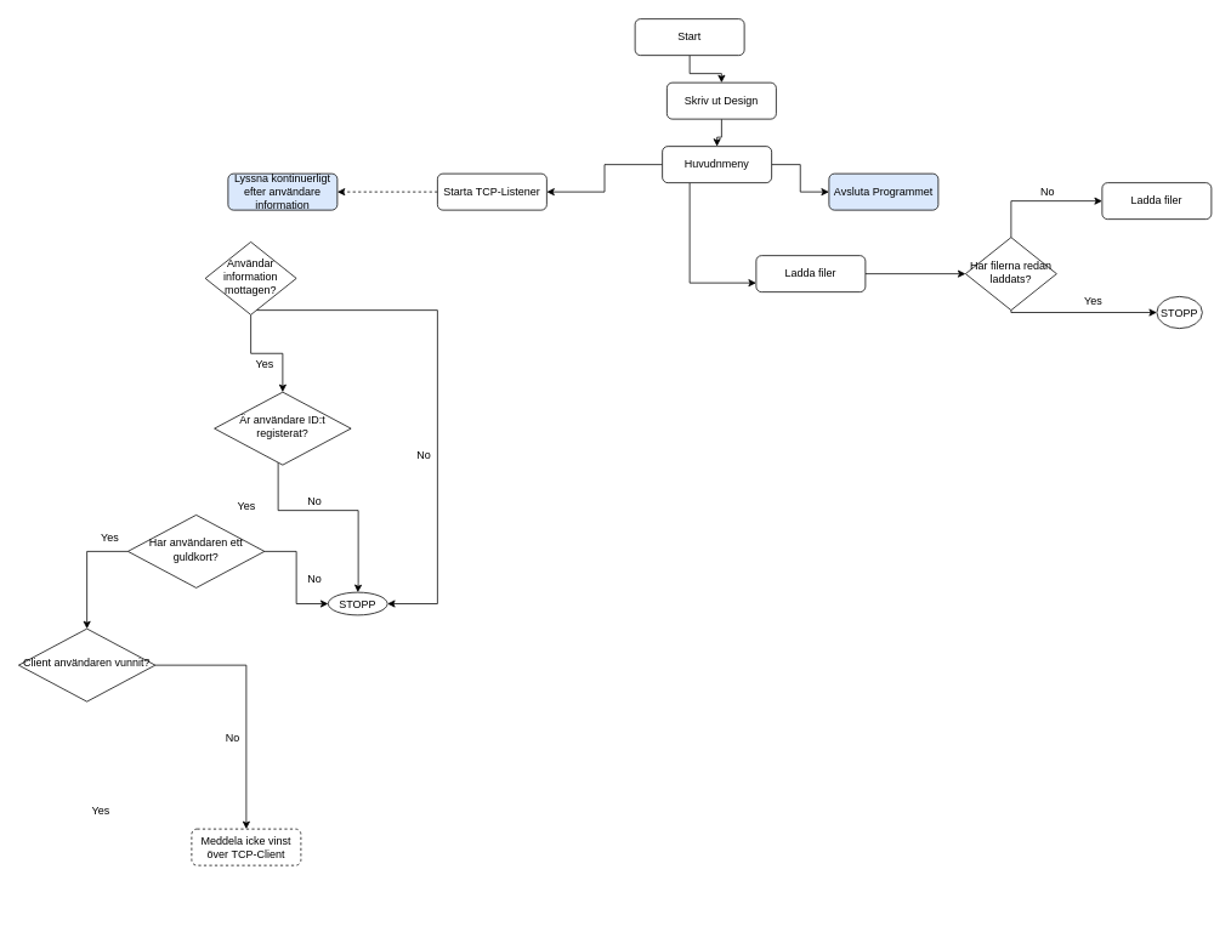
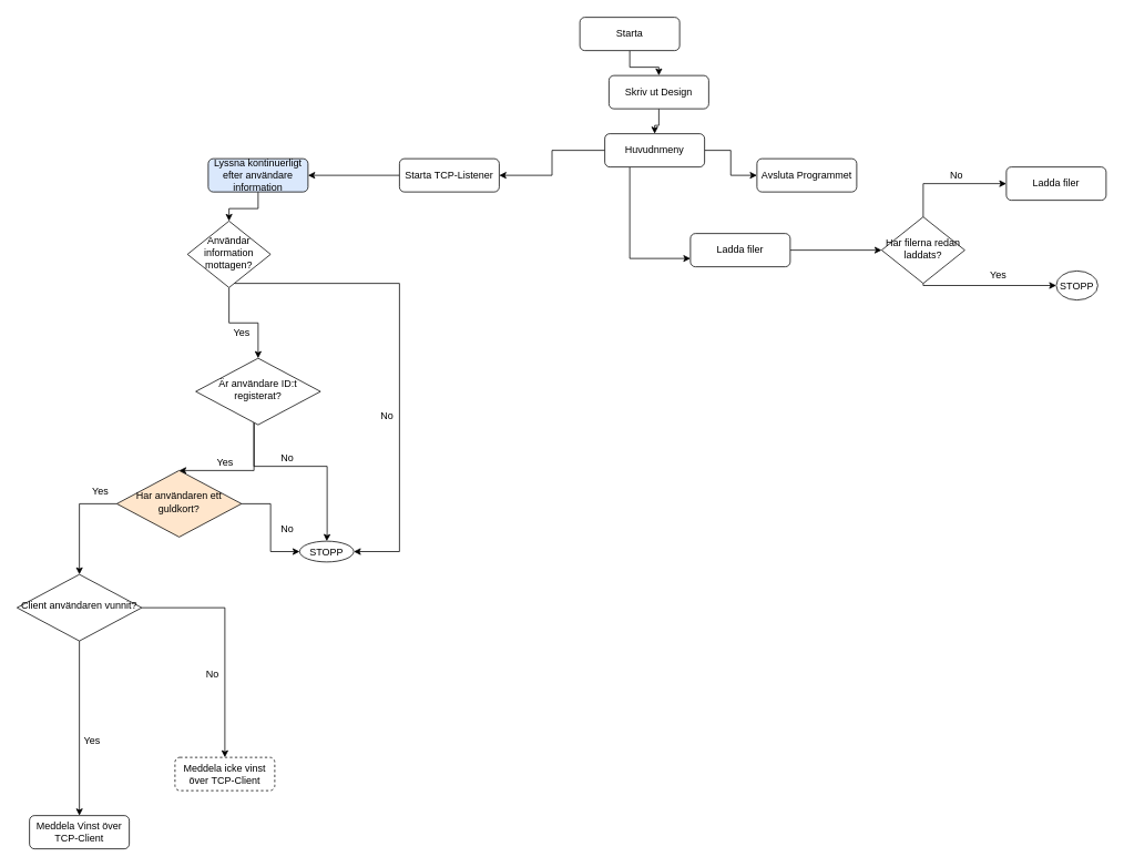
- <mxCell id="21" value="Start&lt;br&gt;" style="rounded=1;whiteSpace=wrap;html=1;fontSize=12;glass=0;strokeWidth=1;shadow=0;" vertex="1" parent="1"><mxGeometry x="697" y="20" width="120" height="40" as="geometry" /></mxCell>
+ <mxCell id="21" value="Starta&lt;br&gt;" style="rounded=1;whiteSpace=wrap;html=1;fontSize=12;glass=0;strokeWidth=1;shadow=0;" vertex="1" parent="1"><mxGeometry x="697" y="20" width="120" height="40" as="geometry" /></mxCell>
- <mxCell id="10" style="edgeStyle=orthogonalEdgeStyle;rounded=0;orthogonalLoop=1;jettySize=auto;html=1;entryX=1;entryY=0.5;entryDx=0;entryDy=0;dashed=1;" edge="1" parent="1" source="11" target="29"><mxGeometry relative="1" as="geometry" /></mxCell>
+ <mxCell id="10" style="edgeStyle=orthogonalEdgeStyle;rounded=0;orthogonalLoop=1;jettySize=auto;html=1;entryX=1;entryY=0.5;entryDx=0;entryDy=0;" edge="1" parent="1" source="11" target="29"><mxGeometry relative="1" as="geometry" /></mxCell>
- <mxCell id="12" value="Avsluta Programmet&lt;br&gt;" style="rounded=1;whiteSpace=wrap;html=1;fontSize=12;glass=0;strokeWidth=1;shadow=0;fillColor=#dae8fc;" parent="1" vertex="1"><mxGeometry x="910" y="190" width="120" height="40" as="geometry" /></mxCell>
+ <mxCell id="12" value="Avsluta Programmet&lt;br&gt;" style="rounded=1;whiteSpace=wrap;html=1;fontSize=12;glass=0;strokeWidth=1;shadow=0;" parent="1" vertex="1"><mxGeometry x="910" y="190" width="120" height="40" as="geometry" /></mxCell>
+ <mxCell id="28" style="edgeStyle=orthogonalEdgeStyle;rounded=0;orthogonalLoop=1;jettySize=auto;html=1;entryX=0.5;entryY=0;entryDx=0;entryDy=0;" edge="1" parent="1" source="29" target="4"><mxGeometry relative="1" as="geometry" /></mxCell>
+ <mxCell id="13" style="edgeStyle=orthogonalEdgeStyle;rounded=0;orthogonalLoop=1;jettySize=auto;html=1;entryX=0.5;entryY=0;entryDx=0;entryDy=0;" edge="1" parent="1" source="15" target="32"><mxGeometry relative="1" as="geometry"><Array as="points"><mxPoint x="305" y="565" /></Array></mxGeometry></mxCell>
- <mxCell id="32" value="Har användaren ett guldkort?" style="rhombus;whiteSpace=wrap;html=1;shadow=0;fontFamily=Helvetica;fontSize=12;align=center;strokeWidth=1;spacing=6;spacingTop=-4;" vertex="1" parent="1"><mxGeometry x="140" y="565" width="150" height="80" as="geometry" /></mxCell>
+ <mxCell id="32" value="Har användaren ett guldkort?" style="rhombus;whiteSpace=wrap;html=1;shadow=0;fontFamily=Helvetica;fontSize=12;align=center;strokeWidth=1;spacing=6;spacingTop=-4;fillColor=#ffe6cc;" vertex="1" parent="1"><mxGeometry x="140" y="565" width="150" height="80" as="geometry" /></mxCell>
+ <mxCell id="33" style="edgeStyle=orthogonalEdgeStyle;rounded=0;orthogonalLoop=1;jettySize=auto;html=1;entryX=0.5;entryY=0;entryDx=0;entryDy=0;" edge="1" parent="1" source="35" target="40"><mxGeometry relative="1" as="geometry" /></mxCell>
+ <mxCell id="40" value="Meddela Vinst över TCP-Client&lt;br&gt;" style="rounded=1;whiteSpace=wrap;html=1;fontSize=12;glass=0;strokeWidth=1;shadow=0;" vertex="1" parent="1"><mxGeometry x="35" y="980" width="120" height="40" as="geometry" /></mxCell>
